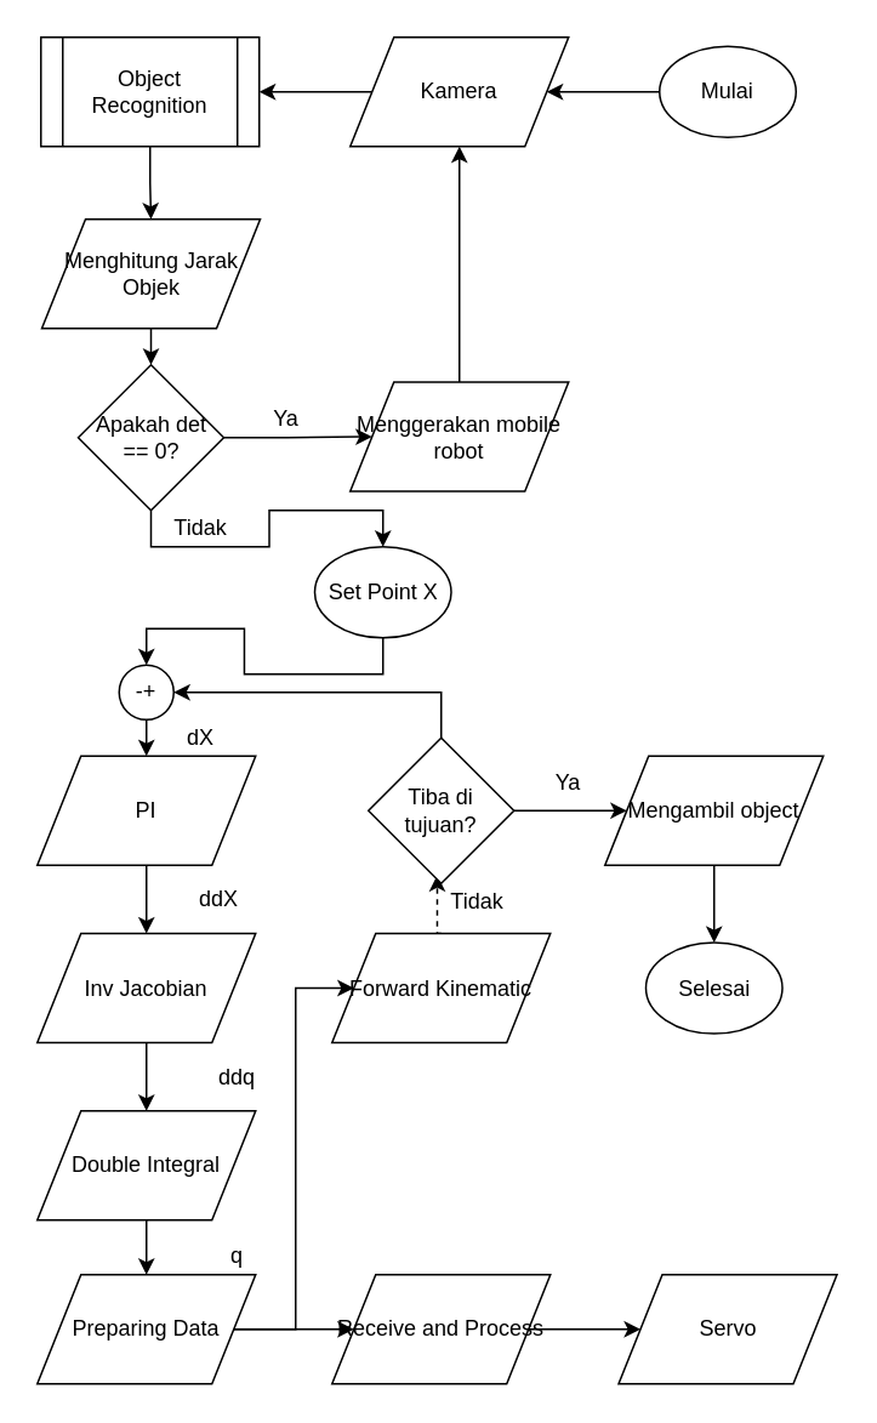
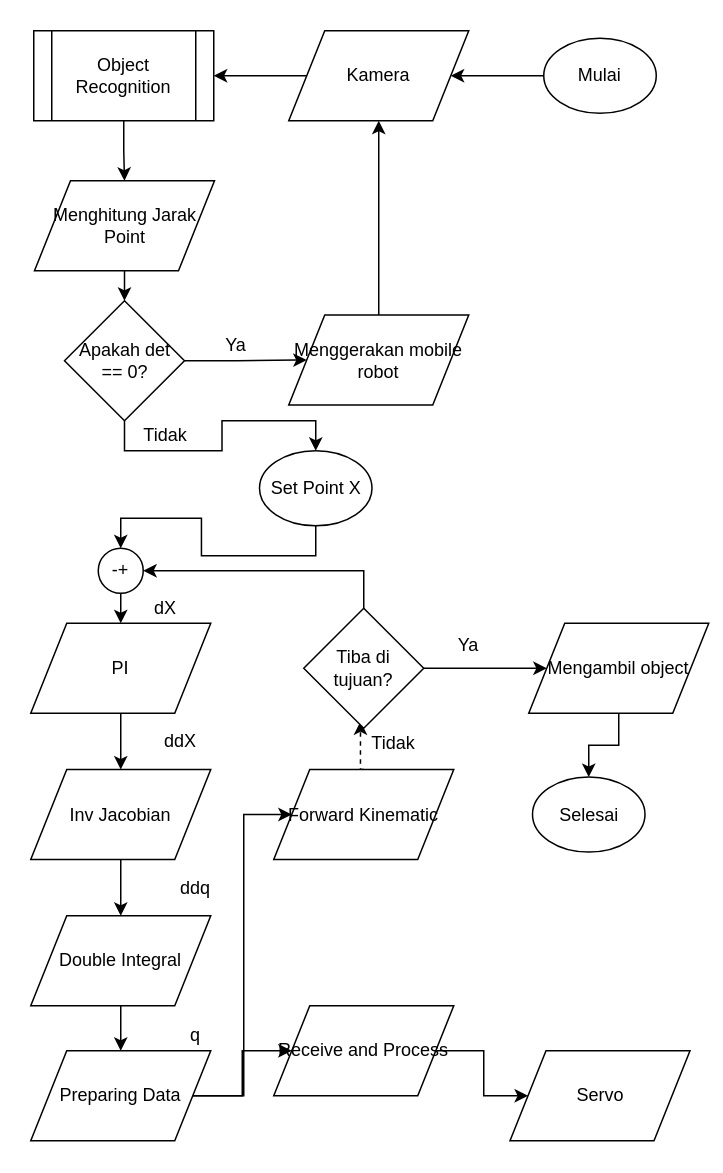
- <mxCell id="29" value="Menghitung Jarak Objek" style="shape=parallelogram;perimeter=parallelogramPerimeter;whiteSpace=wrap;html=1;" vertex="1" parent="1"><mxGeometry x="22.5" y="120" width="120" height="60" as="geometry" /></mxCell>
+ <mxCell id="29" value="Menghitung Jarak Point" style="shape=parallelogram;perimeter=parallelogramPerimeter;whiteSpace=wrap;html=1;" vertex="1" parent="1"><mxGeometry x="22.5" y="120" width="120" height="60" as="geometry" /></mxCell>
- <mxCell id="41" value="Mengambil object" style="shape=parallelogram;perimeter=parallelogramPerimeter;whiteSpace=wrap;html=1;" vertex="1" parent="1"><mxGeometry x="332" y="415" width="120" height="60" as="geometry" /></mxCell>
+ <mxCell id="41" value="Mengambil object" style="shape=parallelogram;perimeter=parallelogramPerimeter;whiteSpace=wrap;html=1;" vertex="1" parent="1"><mxGeometry x="352" y="415" width="120" height="60" as="geometry" /></mxCell>
- <mxCell id="24" value="Receive and Process" style="shape=parallelogram;perimeter=parallelogramPerimeter;whiteSpace=wrap;html=1;fillColor=none;fontSize=12;" vertex="1" parent="1"><mxGeometry x="182" y="700" width="120" height="60" as="geometry" /></mxCell>
+ <mxCell id="24" value="Receive and Process" style="shape=parallelogram;perimeter=parallelogramPerimeter;whiteSpace=wrap;html=1;fillColor=none;fontSize=12;" vertex="1" parent="1"><mxGeometry x="182" y="670" width="120" height="60" as="geometry" /></mxCell>
